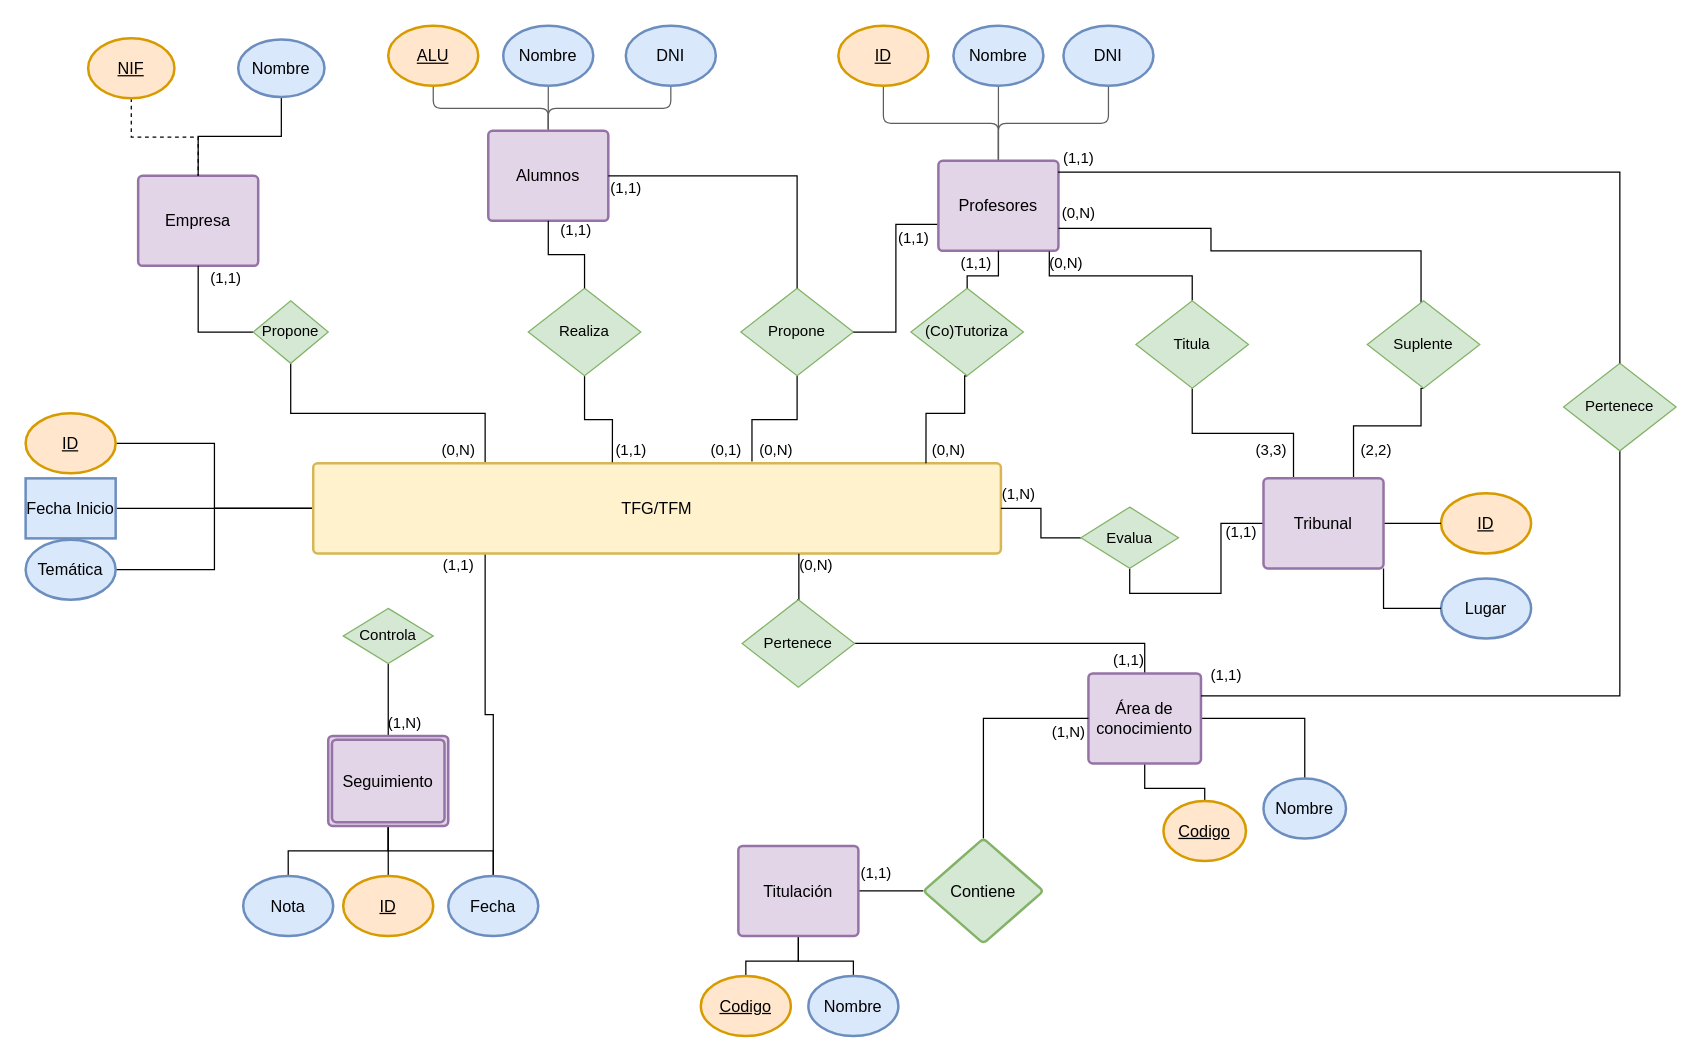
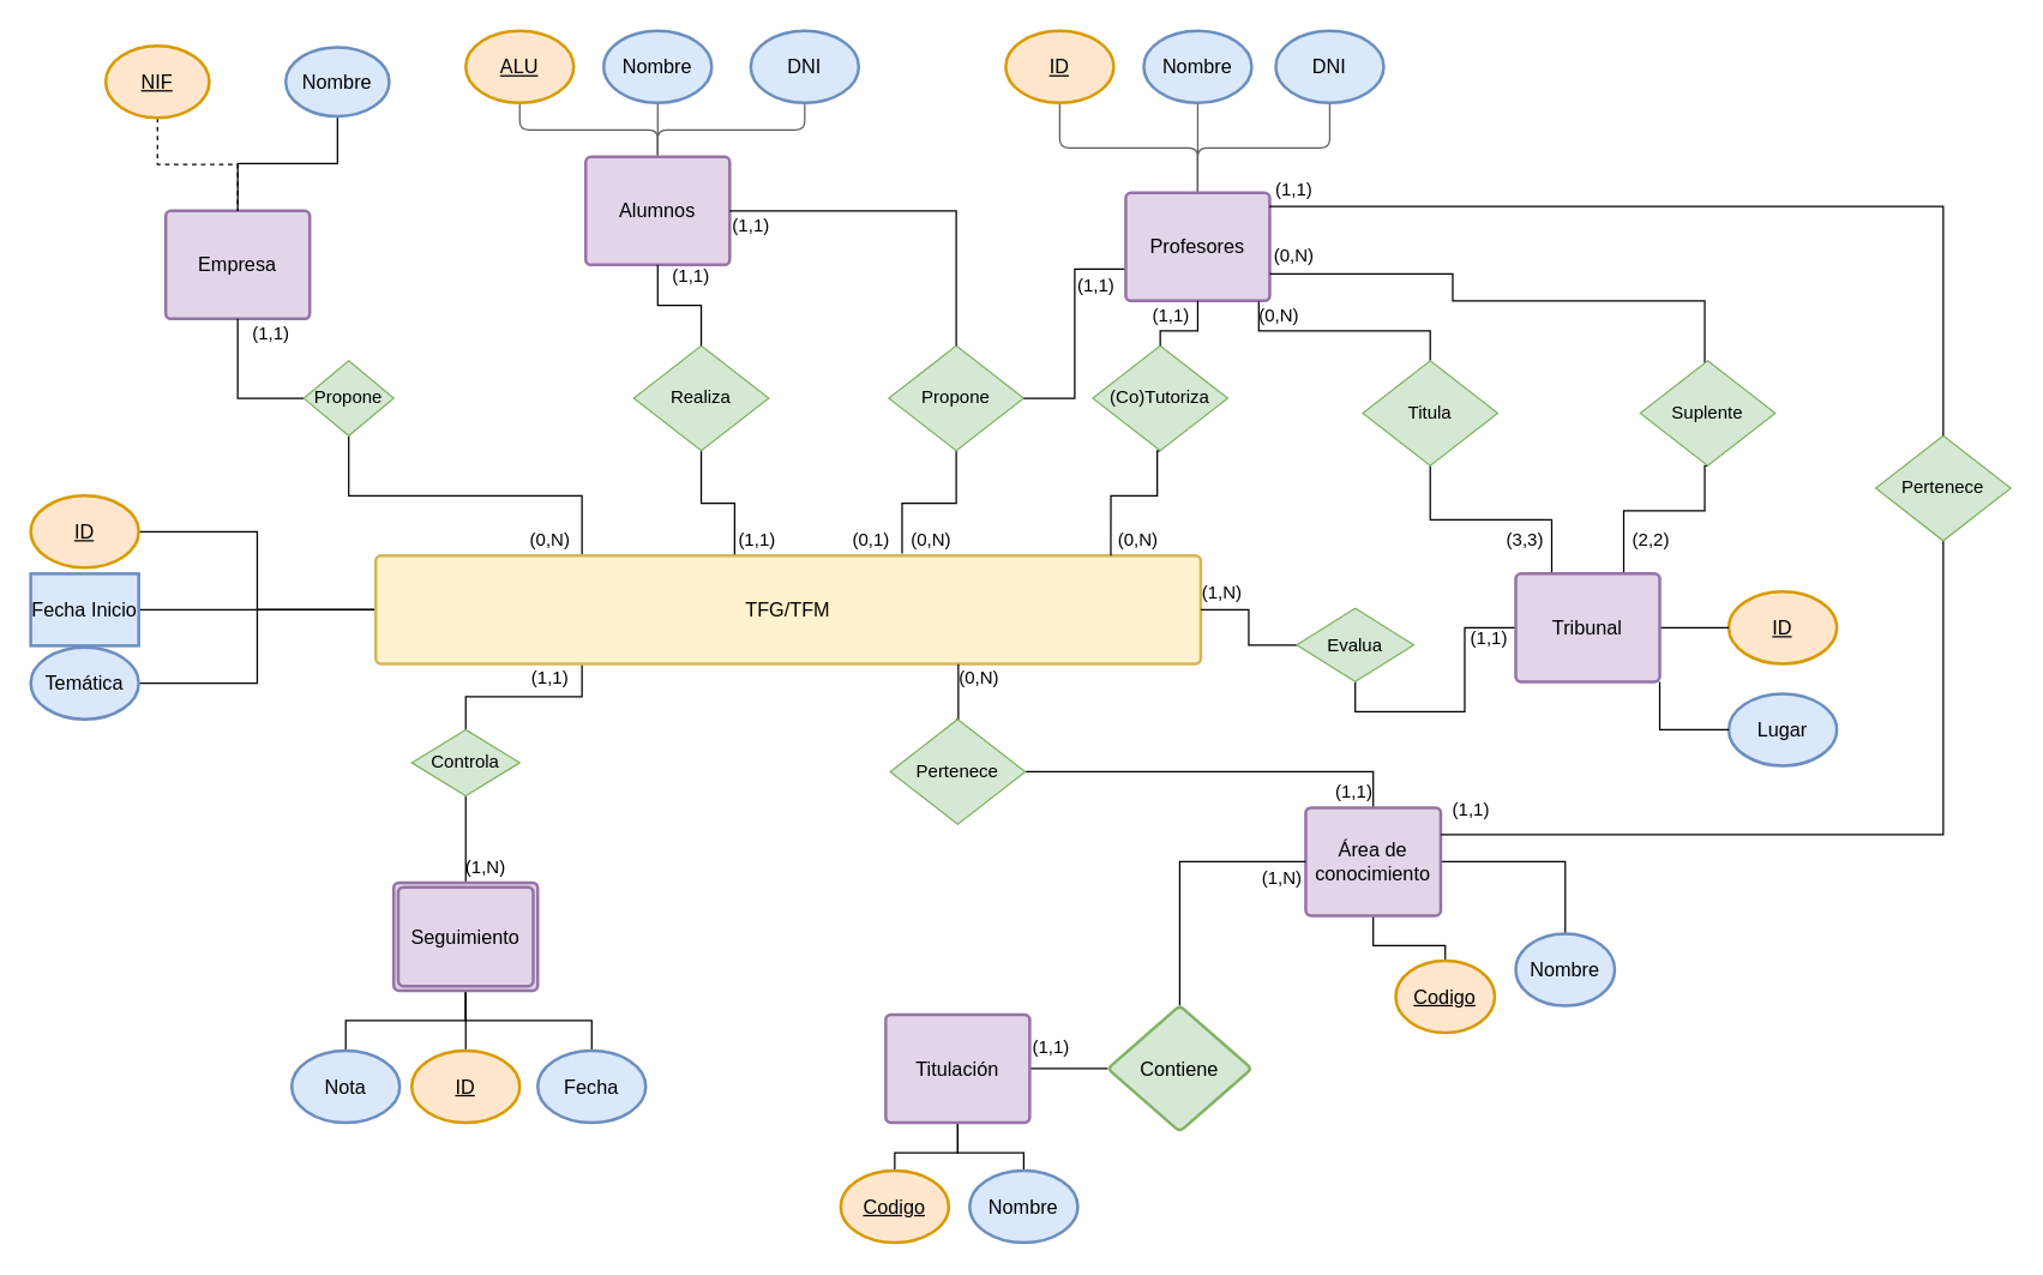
- <mxCell id="5" style="edgeStyle=orthogonalEdgeStyle;rounded=0;orthogonalLoop=1;jettySize=auto;html=1;endArrow=none;endFill=0;exitX=0.25;exitY=1;exitDx=0;exitDy=0;" parent="1" source="7" target="89" edge="1"><mxGeometry relative="1" as="geometry" /></mxCell>
+ <mxCell id="5" style="edgeStyle=orthogonalEdgeStyle;rounded=0;orthogonalLoop=1;jettySize=auto;html=1;entryX=0.5;entryY=0;entryDx=0;entryDy=0;endArrow=none;endFill=0;exitX=0.25;exitY=1;exitDx=0;exitDy=0;" parent="1" source="7" target="54" edge="1"><mxGeometry relative="1" as="geometry" /></mxCell>
